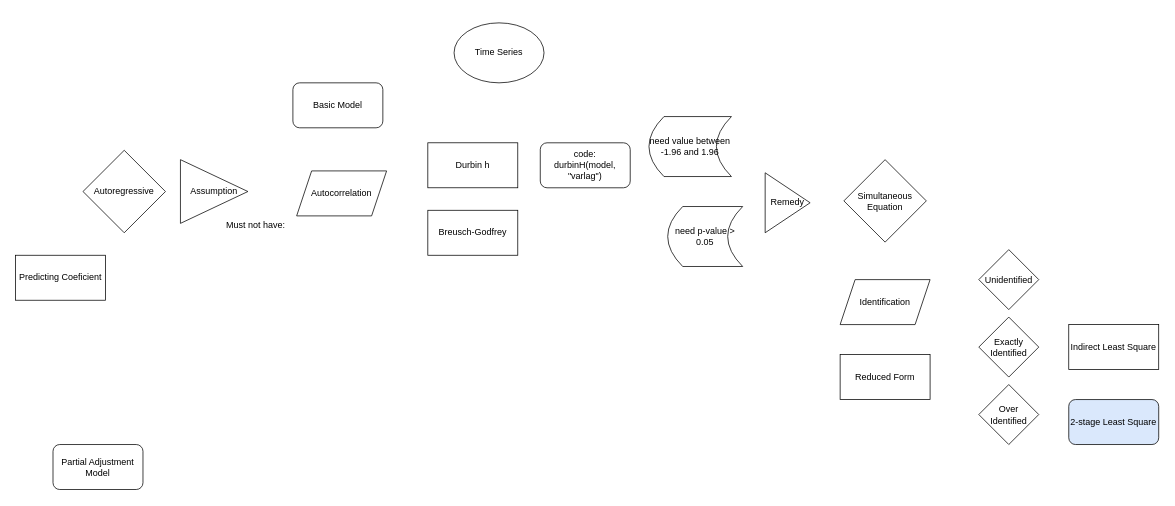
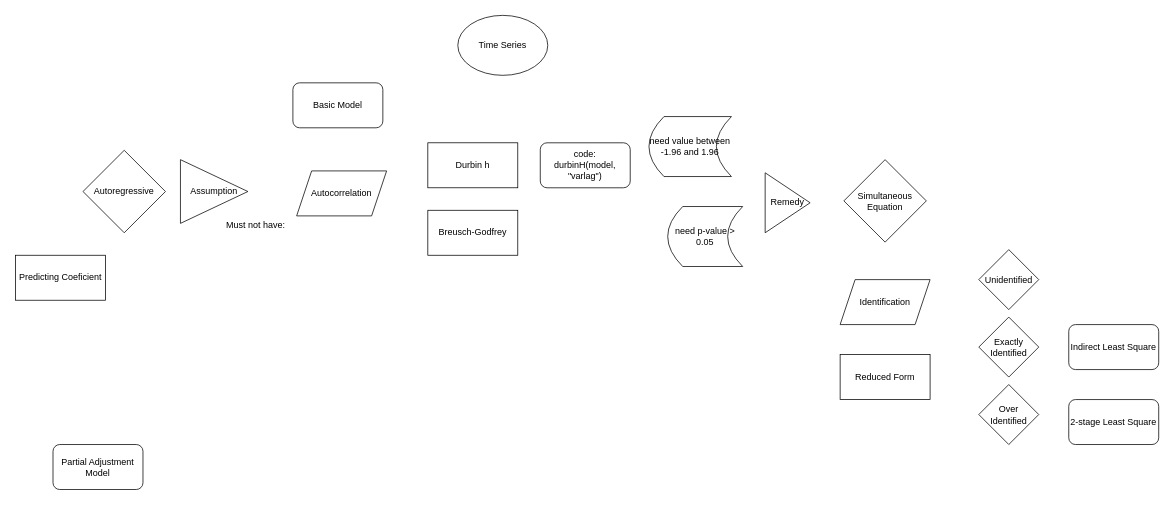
- <mxCell id="2" value="Time Series" style="ellipse;whiteSpace=wrap;html=1;" vertex="1" parent="1"><mxGeometry x="605" y="30" width="120" height="80" as="geometry" /></mxCell>
+ <mxCell id="2" value="Time Series" style="ellipse;whiteSpace=wrap;html=1;" vertex="1" parent="1"><mxGeometry x="610" y="20" width="120" height="80" as="geometry" /></mxCell>
- <mxCell id="10" value="Indirect Least Square" style="whiteSpace=wrap;html=1;rounded=0;" vertex="1" parent="1"><mxGeometry x="1425" y="432.5" width="120" height="60" as="geometry" /></mxCell>
+ <mxCell id="10" value="Indirect Least Square" style="rounded=1;whiteSpace=wrap;html=1;" vertex="1" parent="1"><mxGeometry x="1425" y="432.5" width="120" height="60" as="geometry" /></mxCell>
- <mxCell id="11" value="2-stage Least Square" style="rounded=1;whiteSpace=wrap;html=1;fillColor=#dae8fc;" vertex="1" parent="1"><mxGeometry x="1425" y="532.5" width="120" height="60" as="geometry" /></mxCell>
+ <mxCell id="11" value="2-stage Least Square" style="rounded=1;whiteSpace=wrap;html=1;" vertex="1" parent="1"><mxGeometry x="1425" y="532.5" width="120" height="60" as="geometry" /></mxCell>
